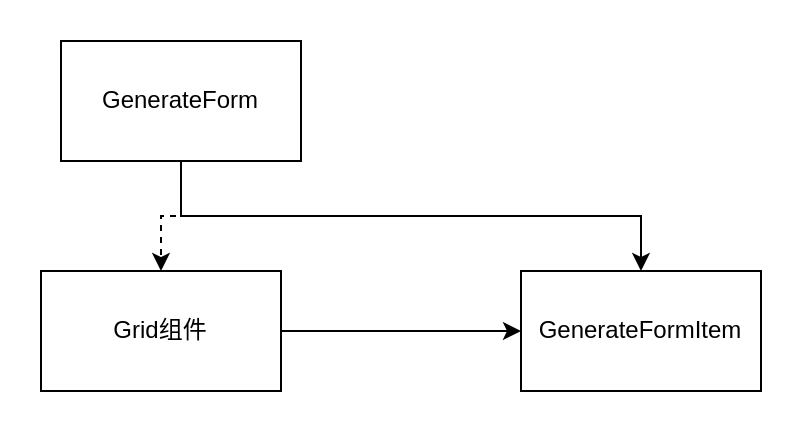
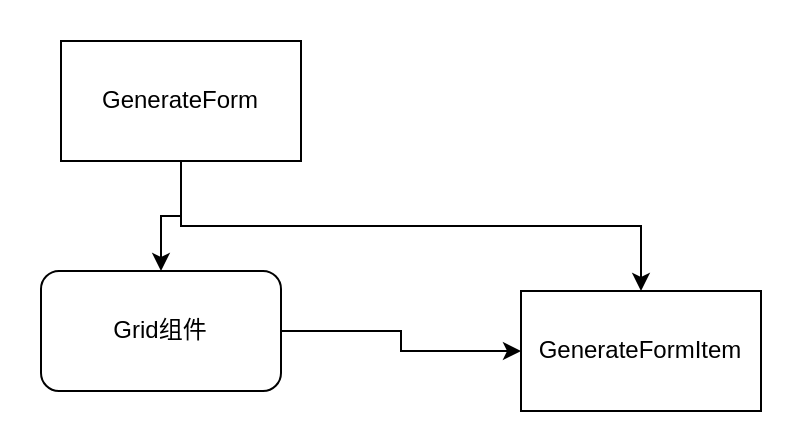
- <mxCell id="2" style="edgeStyle=orthogonalEdgeStyle;rounded=0;orthogonalLoop=1;jettySize=auto;html=1;exitX=0.5;exitY=1;exitDx=0;exitDy=0;entryX=0.5;entryY=0;entryDx=0;entryDy=0;dashed=1;" parent="1" source="4" target="6" edge="1"><mxGeometry relative="1" as="geometry" /></mxCell>
+ <mxCell id="2" style="edgeStyle=orthogonalEdgeStyle;rounded=0;orthogonalLoop=1;jettySize=auto;html=1;exitX=0.5;exitY=1;exitDx=0;exitDy=0;entryX=0.5;entryY=0;entryDx=0;entryDy=0;" parent="1" source="4" target="6" edge="1"><mxGeometry relative="1" as="geometry" /></mxCell>
- <mxCell id="6" value="Grid组件" style="rounded=0;whiteSpace=wrap;html=1;" parent="1" vertex="1"><mxGeometry x="20" y="135" width="120" height="60" as="geometry" /></mxCell>
+ <mxCell id="6" value="Grid组件" style="whiteSpace=wrap;html=1;rounded=1;" parent="1" vertex="1"><mxGeometry x="20" y="135" width="120" height="60" as="geometry" /></mxCell>
- <mxCell id="7" value="GenerateFormItem" style="rounded=0;whiteSpace=wrap;html=1;" parent="1" vertex="1"><mxGeometry x="260" y="135" width="120" height="60" as="geometry" /></mxCell>
+ <mxCell id="7" value="GenerateFormItem" style="rounded=0;whiteSpace=wrap;html=1;" parent="1" vertex="1"><mxGeometry x="260" y="145" width="120" height="60" as="geometry" /></mxCell>
